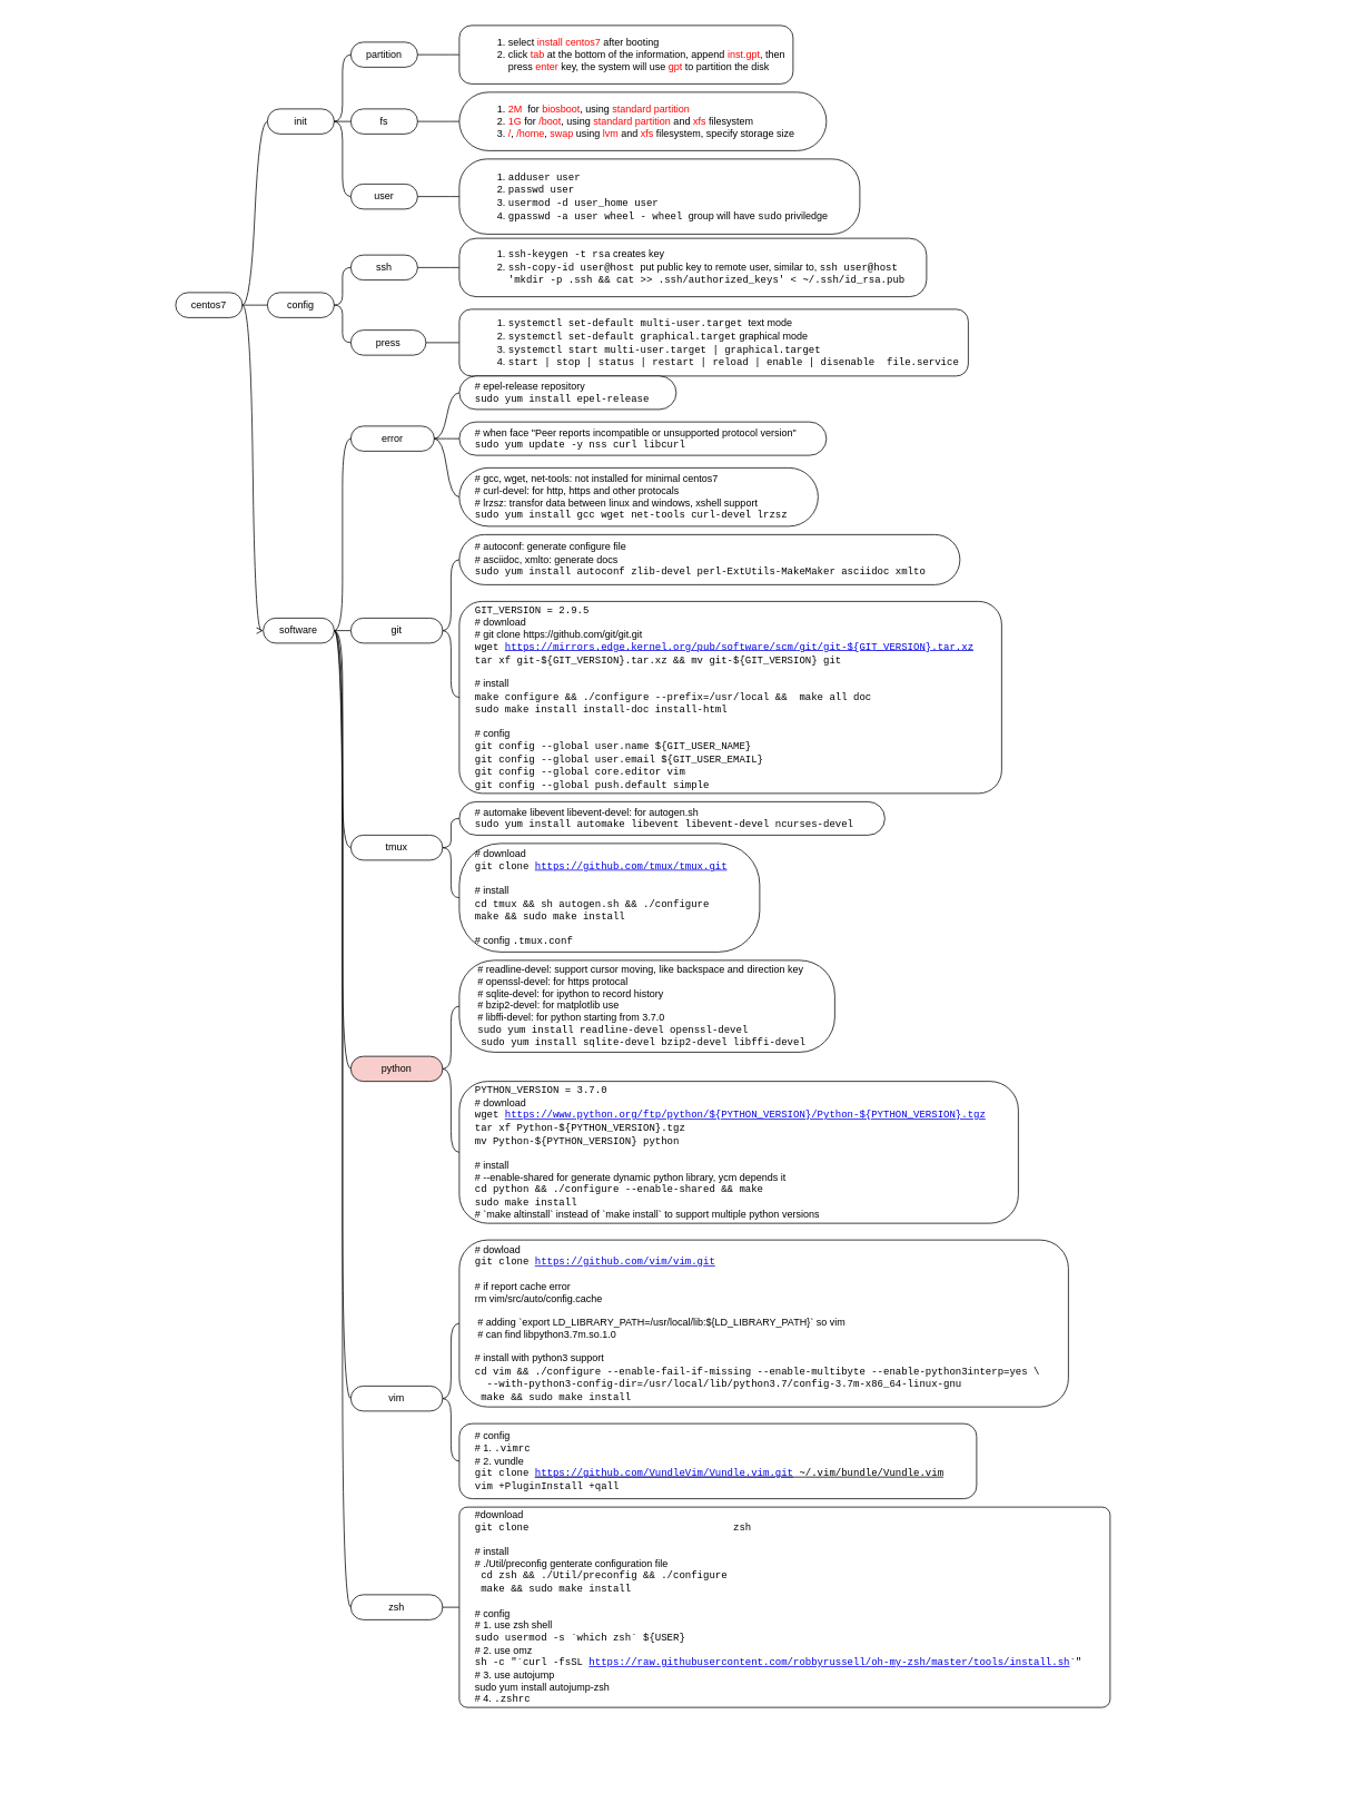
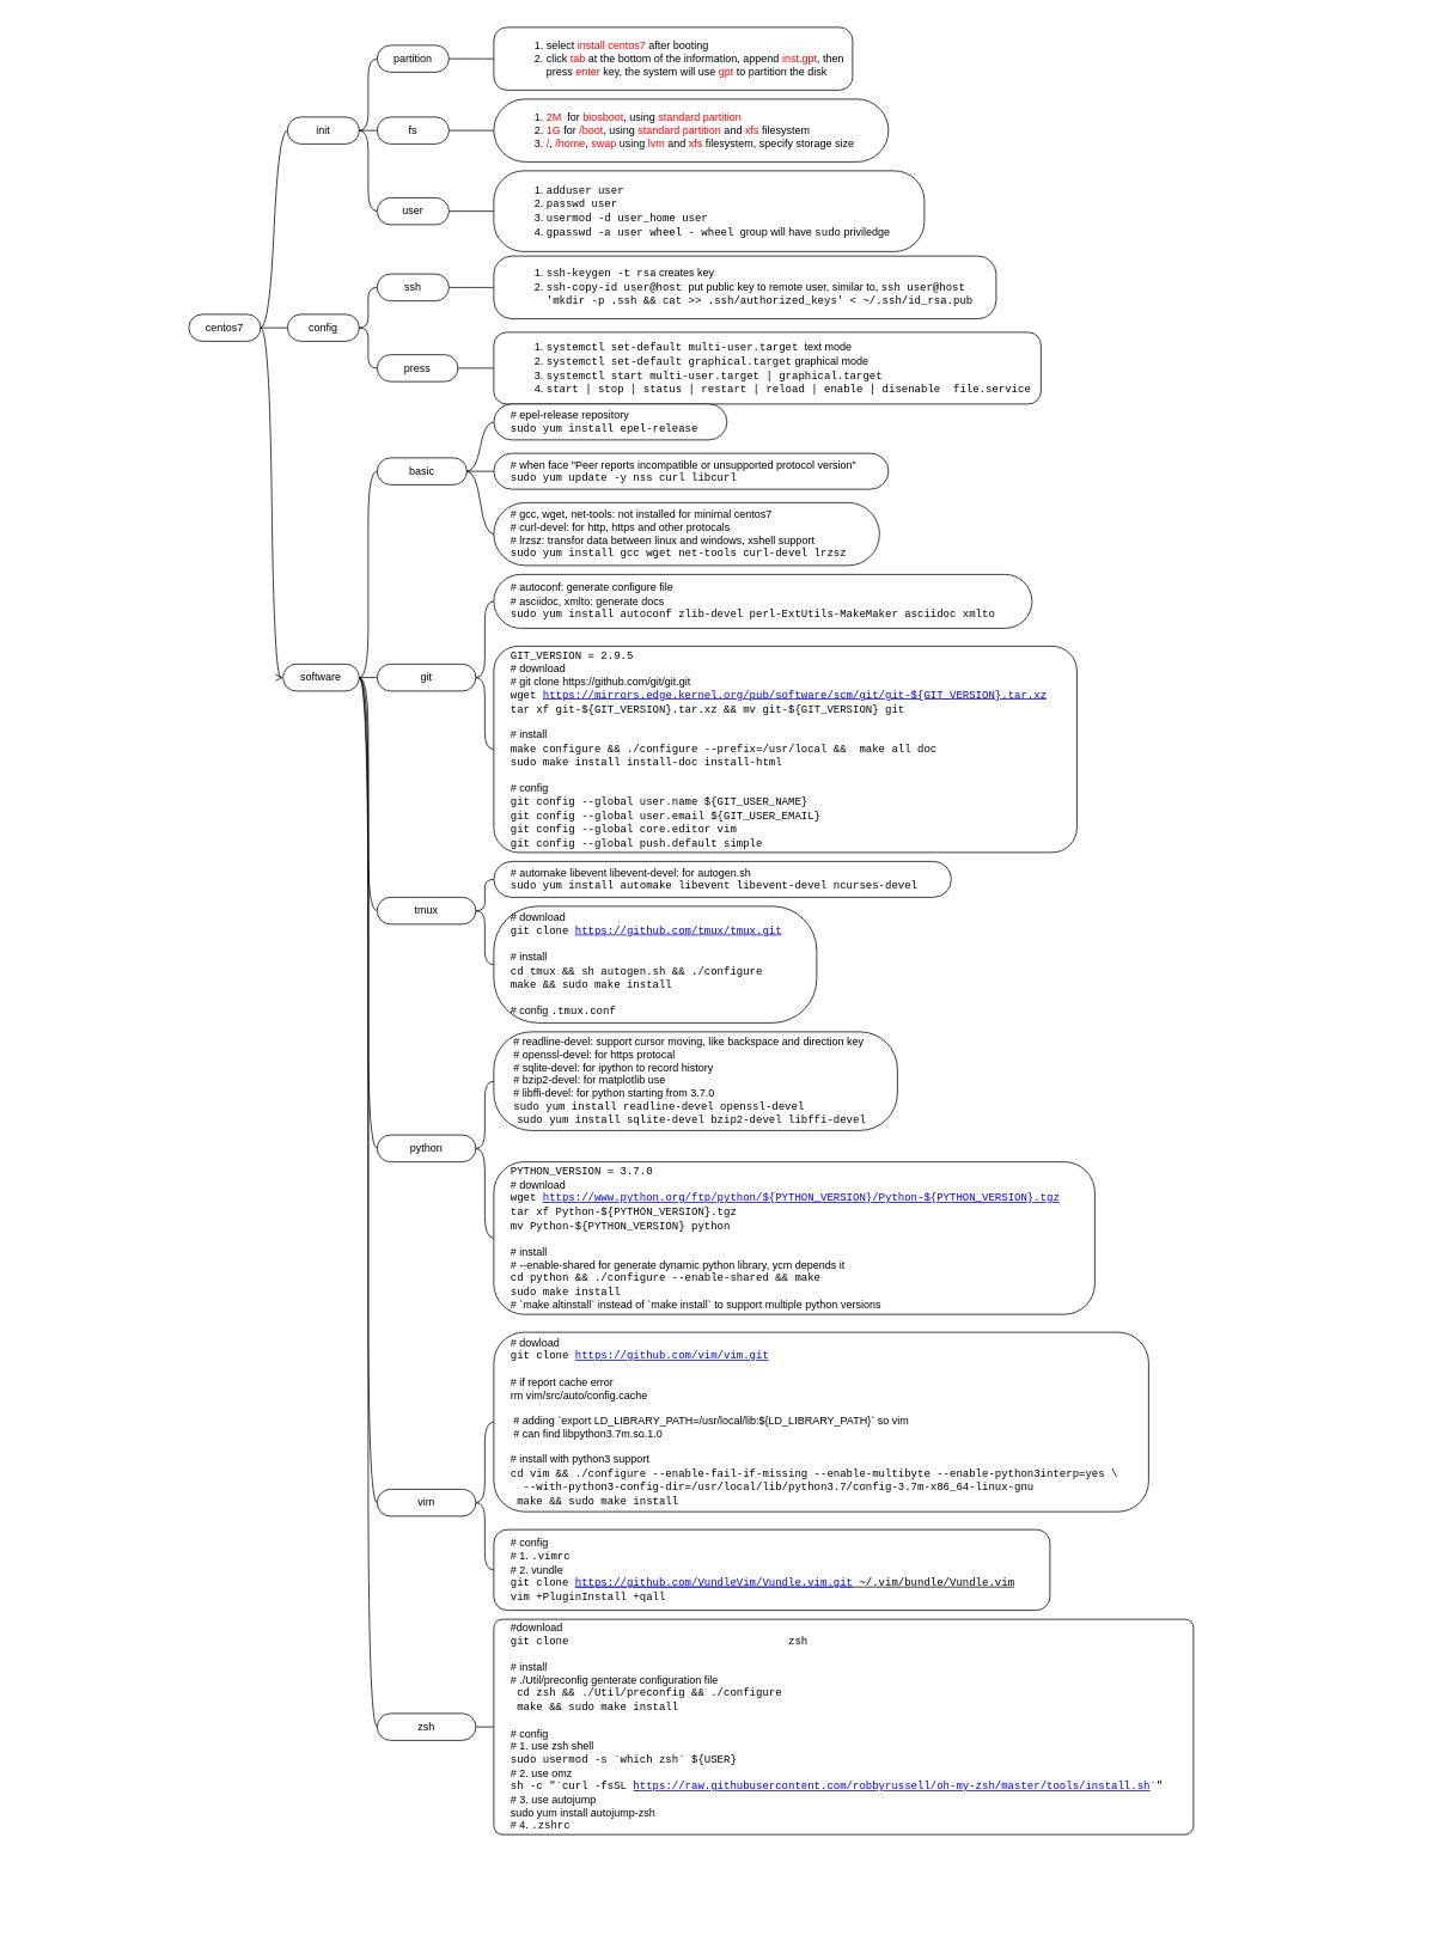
- <mxCell id="31" value="error" style="whiteSpace=wrap;html=1;rounded=1;arcSize=50;align=center;verticalAlign=middle;container=1;recursiveResize=0;strokeWidth=1;autosize=1;spacing=4;treeFolding=1;treeMoving=1;" parent="2" vertex="1"><mxGeometry x="400" y="490" width="100" height="30" as="geometry" /></mxCell>
+ <mxCell id="31" value="basic" style="whiteSpace=wrap;html=1;rounded=1;arcSize=50;align=center;verticalAlign=middle;container=1;recursiveResize=0;strokeWidth=1;autosize=1;spacing=4;treeFolding=1;treeMoving=1;" parent="2" vertex="1"><mxGeometry x="400" y="490" width="100" height="30" as="geometry" /></mxCell>
- <mxCell id="51" value="python" style="whiteSpace=wrap;html=1;rounded=1;arcSize=50;align=center;verticalAlign=middle;container=1;recursiveResize=0;strokeWidth=1;autosize=1;spacing=4;treeFolding=1;treeMoving=1;fillColor=#f8cecc;" parent="2" vertex="1"><mxGeometry x="400" y="1245" width="110" height="30" as="geometry" /></mxCell>
+ <mxCell id="51" value="python" style="whiteSpace=wrap;html=1;rounded=1;arcSize=50;align=center;verticalAlign=middle;container=1;recursiveResize=0;strokeWidth=1;autosize=1;spacing=4;treeFolding=1;treeMoving=1;" parent="2" vertex="1"><mxGeometry x="400" y="1245" width="110" height="30" as="geometry" /></mxCell>
